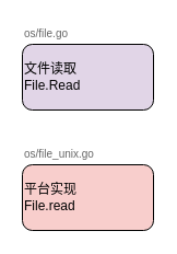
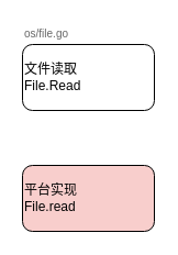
- <mxCell id="2" value="&lt;div align=&quot;left&quot;&gt;文件读取&lt;br&gt;File.Read&lt;br&gt;&lt;/div&gt;" style="rounded=1;whiteSpace=wrap;html=1;align=left;fillColor=#e1d5e7;" vertex="1" parent="1"><mxGeometry x="20" y="40" width="120" height="60" as="geometry" /></mxCell>
+ <mxCell id="2" value="&lt;div align=&quot;left&quot;&gt;文件读取&lt;br&gt;File.Read&lt;br&gt;&lt;/div&gt;" style="rounded=1;whiteSpace=wrap;html=1;align=left;" vertex="1" parent="1"><mxGeometry x="20" y="40" width="120" height="60" as="geometry" /></mxCell>
- <mxCell id="5" value="&lt;div align=&quot;left&quot;&gt;&lt;font style=&quot;font-size: 10px&quot; color=&quot;#666666&quot;&gt;os/file_unix.go&lt;/font&gt;&lt;/div&gt;" style="text;html=1;strokeColor=none;fillColor=none;align=left;verticalAlign=middle;whiteSpace=wrap;rounded=0;" vertex="1" parent="1"><mxGeometry x="20" y="130" width="70" height="20" as="geometry" /></mxCell>
